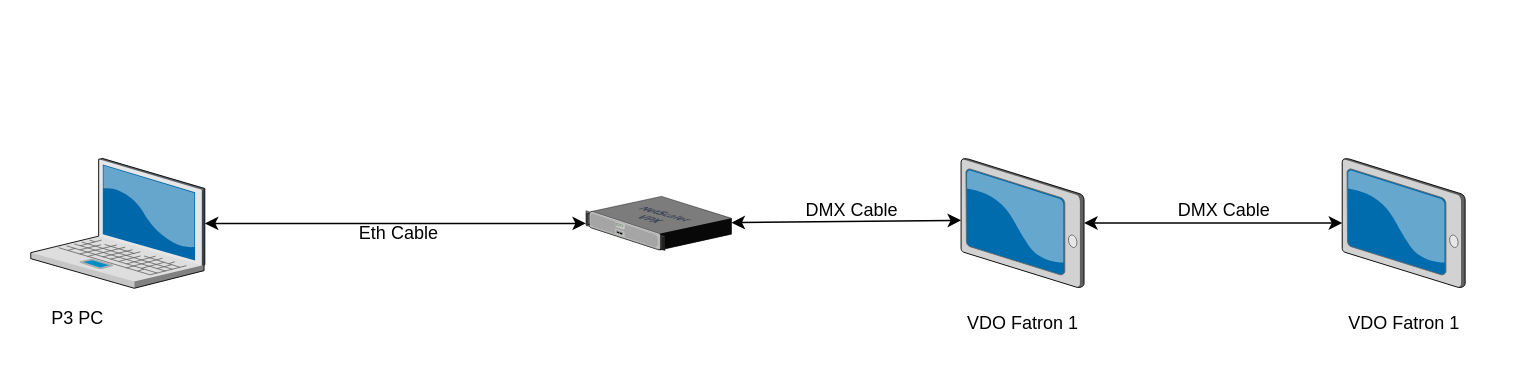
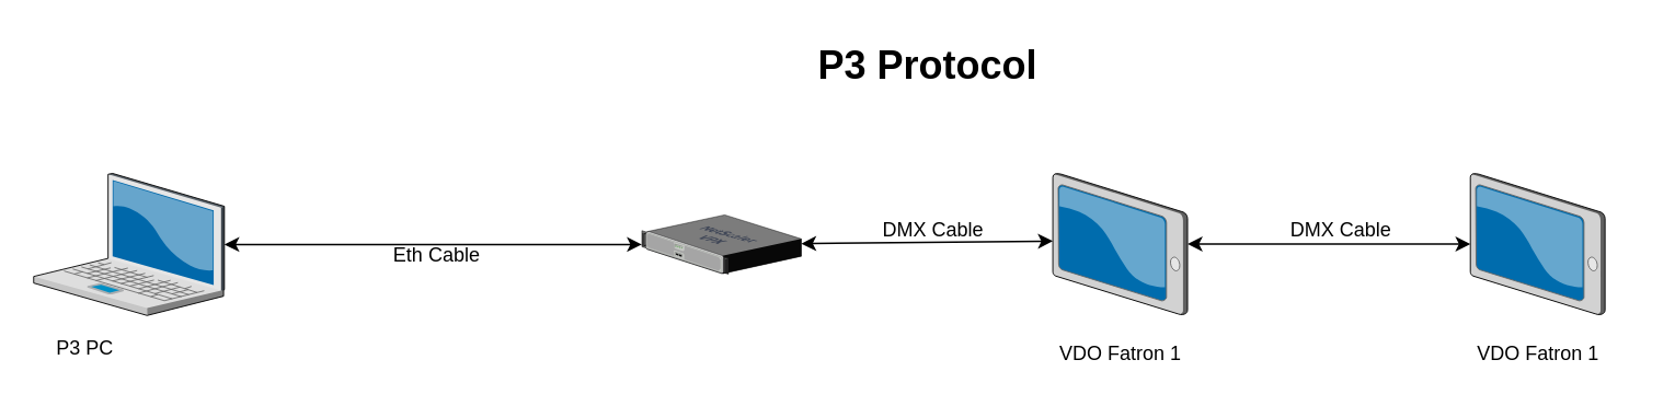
+ <mxCell id="2" value="P3 Protocol&amp;nbsp;" style="text;strokeColor=none;fillColor=none;html=1;fontSize=24;fontStyle=1;verticalAlign=middle;align=center;" parent="1" vertex="1"><mxGeometry x="136" y="20" width="861" height="40" as="geometry" /></mxCell>
